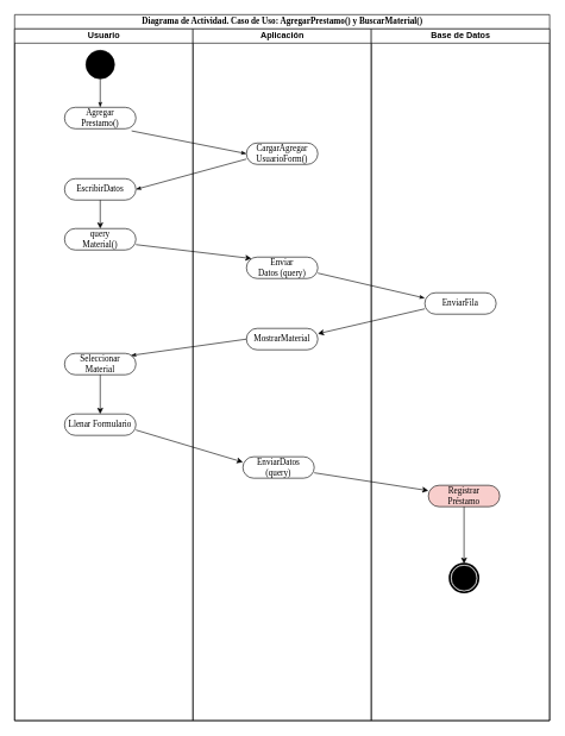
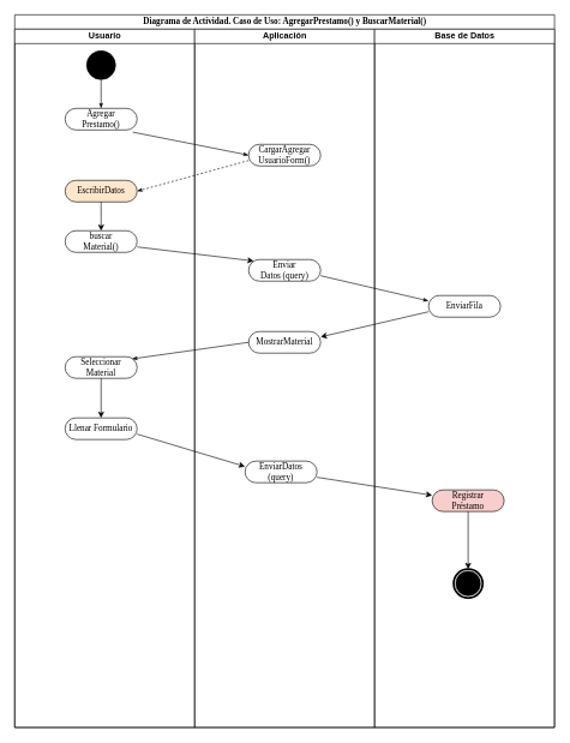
- <mxCell id="25" style="edgeStyle=none;rounded=0;html=1;labelBackgroundColor=none;startArrow=none;startFill=0;startSize=5;endArrow=classicThin;endFill=1;endSize=5;jettySize=auto;orthogonalLoop=1;strokeWidth=1;fontFamily=Verdana;fontSize=12;exitX=0;exitY=0.75;exitDx=0;exitDy=0;entryX=1;entryY=0.5;entryDx=0;entryDy=0;" parent="2" source="14" target="7" edge="1"><mxGeometry relative="1" as="geometry"><mxPoint x="320" y="200" as="sourcePoint" /><mxPoint x="190" y="220" as="targetPoint" /></mxGeometry></mxCell>
+ <mxCell id="25" style="edgeStyle=none;rounded=0;html=1;labelBackgroundColor=none;startArrow=none;startFill=0;startSize=5;endArrow=classicThin;endFill=1;endSize=5;jettySize=auto;orthogonalLoop=1;strokeWidth=1;fontFamily=Verdana;fontSize=12;exitX=0;exitY=0.75;exitDx=0;exitDy=0;entryX=1;entryY=0.5;entryDx=0;entryDy=0;dashed=1;" parent="2" source="14" target="7" edge="1"><mxGeometry relative="1" as="geometry"><mxPoint x="320" y="200" as="sourcePoint" /><mxPoint x="190" y="220" as="targetPoint" /></mxGeometry></mxCell>
- <mxCell id="7" value="EscribirDatos" style="rounded=1;whiteSpace=wrap;html=1;shadow=0;comic=0;labelBackgroundColor=none;strokeWidth=1;fontFamily=Verdana;fontSize=12;align=center;arcSize=50;" vertex="1" parent="3"><mxGeometry x="70" y="210" width="100" height="30" as="geometry" /></mxCell>
+ <mxCell id="7" value="EscribirDatos" style="rounded=1;whiteSpace=wrap;html=1;shadow=0;comic=0;labelBackgroundColor=none;strokeWidth=1;fontFamily=Verdana;fontSize=12;align=center;arcSize=50;fillColor=#ffe6cc;" vertex="1" parent="3"><mxGeometry x="70" y="210" width="100" height="30" as="geometry" /></mxCell>
- <mxCell id="8" value="query&lt;br&gt;Material()" style="rounded=1;whiteSpace=wrap;html=1;shadow=0;comic=0;labelBackgroundColor=none;strokeWidth=1;fontFamily=Verdana;fontSize=12;align=center;arcSize=50;" vertex="1" parent="3"><mxGeometry x="70" y="280" width="100" height="30" as="geometry" /></mxCell>
+ <mxCell id="8" value="buscar&lt;br&gt;Material()" style="rounded=1;whiteSpace=wrap;html=1;shadow=0;comic=0;labelBackgroundColor=none;strokeWidth=1;fontFamily=Verdana;fontSize=12;align=center;arcSize=50;" vertex="1" parent="3"><mxGeometry x="70" y="280" width="100" height="30" as="geometry" /></mxCell>
